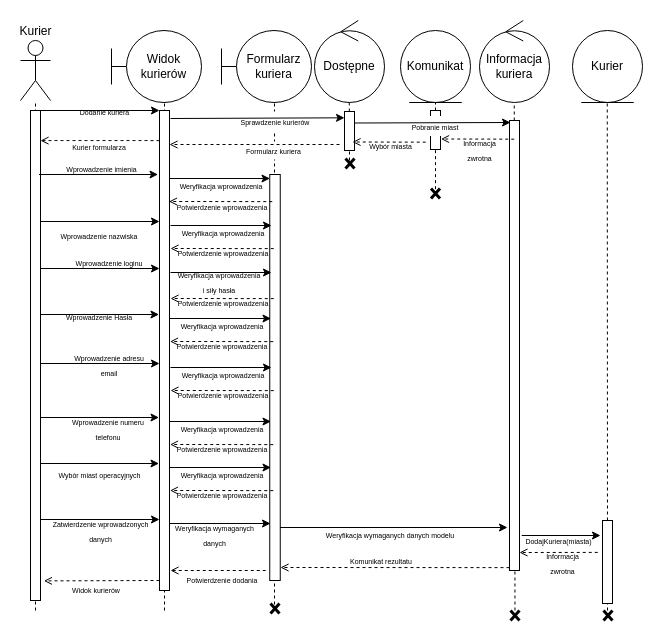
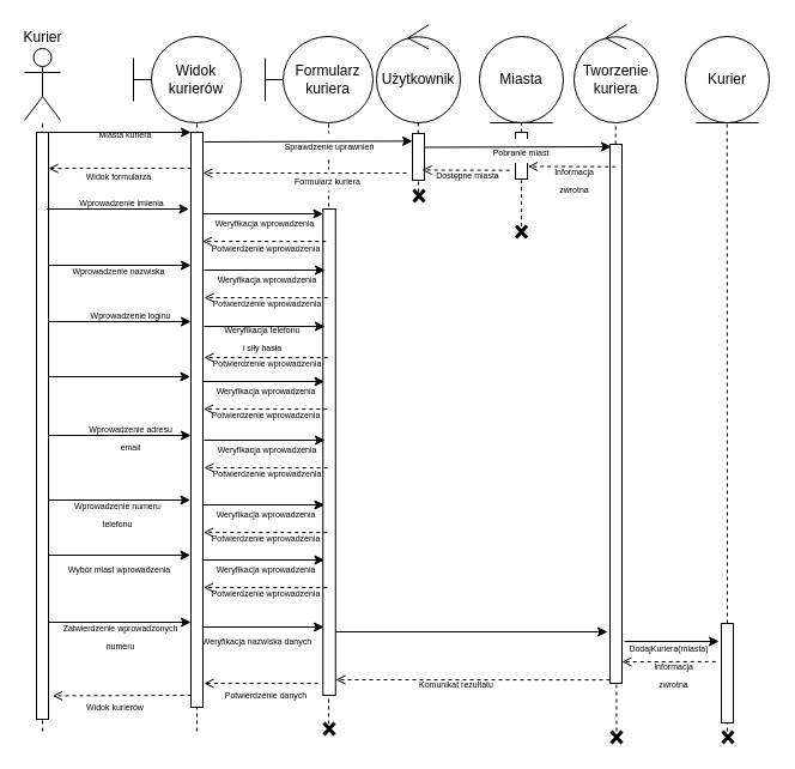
- <mxCell id="21" value="Dostępne" style="ellipse;shape=umlControl;whiteSpace=wrap;html=1;" vertex="1" parent="1"><mxGeometry x="314" y="20" width="70" height="82" as="geometry" /></mxCell>
+ <mxCell id="21" value="Użytkownik" style="ellipse;shape=umlControl;whiteSpace=wrap;html=1;" vertex="1" parent="1"><mxGeometry x="314" y="20" width="70" height="82" as="geometry" /></mxCell>
- <mxCell id="74" value="Komunikat" style="ellipse;shape=umlEntity;whiteSpace=wrap;html=1;" vertex="1" parent="1"><mxGeometry x="400" y="30" width="70" height="72" as="geometry" /></mxCell>
+ <mxCell id="74" value="Miasta" style="ellipse;shape=umlEntity;whiteSpace=wrap;html=1;" vertex="1" parent="1"><mxGeometry x="400" y="30" width="70" height="72" as="geometry" /></mxCell>
- <mxCell id="5" value="Informacja kuriera" style="ellipse;shape=umlControl;whiteSpace=wrap;html=1;" vertex="1" parent="1"><mxGeometry x="479" y="20" width="70" height="82" as="geometry" /></mxCell>
+ <mxCell id="5" value="Tworzenie kuriera" style="ellipse;shape=umlControl;whiteSpace=wrap;html=1;" vertex="1" parent="1"><mxGeometry x="479" y="20" width="70" height="82" as="geometry" /></mxCell>
- <mxCell id="19" value="&lt;font style=&quot;font-size: 7px&quot;&gt;Dodanie kuriera&lt;/font&gt;" style="text;html=1;strokeColor=none;fillColor=none;align=center;verticalAlign=middle;whiteSpace=wrap;rounded=0;" vertex="1" parent="1"><mxGeometry x="65" y="101" width="79" height="20" as="geometry" /></mxCell>
+ <mxCell id="19" value="&lt;font style=&quot;font-size: 7px&quot;&gt;Miasta kuriera&lt;/font&gt;" style="text;html=1;strokeColor=none;fillColor=none;align=center;verticalAlign=middle;whiteSpace=wrap;rounded=0;" vertex="1" parent="1"><mxGeometry x="65" y="101" width="79" height="20" as="geometry" /></mxCell>
- <mxCell id="33" value="&lt;font style=&quot;font-size: 7px&quot;&gt;Sprawdzenie kurierów&lt;/font&gt;" style="text;html=1;align=center;verticalAlign=middle;whiteSpace=wrap;rounded=0;fillColor=#ffffff;" vertex="1" parent="1"><mxGeometry x="217.5" y="111" width="114" height="20" as="geometry" /></mxCell>
+ <mxCell id="33" value="&lt;font style=&quot;font-size: 7px&quot;&gt;Sprawdzenie uprawnień&lt;/font&gt;" style="text;html=1;align=center;verticalAlign=middle;whiteSpace=wrap;rounded=0;fillColor=#ffffff;" vertex="1" parent="1"><mxGeometry x="217.5" y="111" width="114" height="20" as="geometry" /></mxCell>
- <mxCell id="81" value="&lt;span style=&quot;font-size: 7px&quot;&gt;Wybór miasta&lt;/span&gt;" style="text;html=1;align=center;verticalAlign=middle;whiteSpace=wrap;rounded=0;" vertex="1" parent="1"><mxGeometry x="351" y="136" width="79" height="18" as="geometry" /></mxCell>
+ <mxCell id="81" value="&lt;span style=&quot;font-size: 7px&quot;&gt;Dostępne miasta&lt;/span&gt;" style="text;html=1;align=center;verticalAlign=middle;whiteSpace=wrap;rounded=0;" vertex="1" parent="1"><mxGeometry x="351" y="136" width="79" height="18" as="geometry" /></mxCell>
- <mxCell id="27" value="&lt;span style=&quot;font-size: 7px&quot;&gt;Kurier formularza&lt;/span&gt;" style="text;html=1;align=center;verticalAlign=middle;whiteSpace=wrap;rounded=0;fillColor=#ffffff;" vertex="1" parent="1"><mxGeometry x="50" y="141" width="98" height="10" as="geometry" /></mxCell>
+ <mxCell id="27" value="&lt;span style=&quot;font-size: 7px&quot;&gt;Widok formularza&lt;/span&gt;" style="text;html=1;align=center;verticalAlign=middle;whiteSpace=wrap;rounded=0;fillColor=#ffffff;" vertex="1" parent="1"><mxGeometry x="50" y="141" width="98" height="10" as="geometry" /></mxCell>
- <mxCell id="42" value="&lt;font style=&quot;font-size: 7px&quot;&gt;Wprowadzenie nazwiska&lt;/font&gt;" style="text;html=1;strokeColor=none;fillColor=none;align=center;verticalAlign=middle;whiteSpace=wrap;rounded=0;" vertex="1" parent="1"><mxGeometry x="58" y="225" width="82" height="20" as="geometry" /></mxCell>
+ <mxCell id="42" value="&lt;font style=&quot;font-size: 7px&quot;&gt;Wprowadzenie nazwiska&lt;/font&gt;" style="text;html=1;strokeColor=none;fillColor=none;align=center;verticalAlign=middle;whiteSpace=wrap;rounded=0;" vertex="1" parent="1"><mxGeometry x="58" y="215" width="82" height="20" as="geometry" /></mxCell>
- <mxCell id="46" value="&lt;span style=&quot;font-size: 7px&quot;&gt;Weryfikacja wprowadzenia &lt;br&gt;i siły hasła&lt;/span&gt;" style="text;html=1;strokeColor=none;fillColor=none;align=center;verticalAlign=middle;whiteSpace=wrap;rounded=0;" vertex="1" parent="1"><mxGeometry x="161.75" y="271" width="114" height="20" as="geometry" /></mxCell>
+ <mxCell id="46" value="&lt;span style=&quot;font-size: 7px&quot;&gt;Weryfikacja telefonu &lt;br&gt;i siły hasła&lt;/span&gt;" style="text;html=1;strokeColor=none;fillColor=none;align=center;verticalAlign=middle;whiteSpace=wrap;rounded=0;" vertex="1" parent="1"><mxGeometry x="161.75" y="271" width="114" height="20" as="geometry" /></mxCell>
- <mxCell id="54" value="&lt;font style=&quot;font-size: 7px&quot;&gt;Wprowadzenie Hasła&lt;/font&gt;" style="text;html=1;strokeColor=none;fillColor=none;align=center;verticalAlign=middle;whiteSpace=wrap;rounded=0;" vertex="1" parent="1"><mxGeometry x="57.5" y="306" width="82" height="20" as="geometry" /></mxCell>
- <mxCell id="66" value="&lt;font style=&quot;font-size: 7px&quot;&gt;Wprowadzenie numeru telefonu&lt;/font&gt;" style="text;html=1;strokeColor=none;fillColor=none;align=center;verticalAlign=middle;whiteSpace=wrap;rounded=0;" vertex="1" parent="1"><mxGeometry x="67" y="418" width="82" height="20" as="geometry" /></mxCell>
+ <mxCell id="66" value="&lt;font style=&quot;font-size: 7px&quot;&gt;Wprowadzenie numeru telefonu&lt;/font&gt;" style="text;html=1;strokeColor=none;fillColor=none;align=center;verticalAlign=middle;whiteSpace=wrap;rounded=0;" vertex="1" parent="1"><mxGeometry x="57" y="418" width="82" height="20" as="geometry" /></mxCell>
- <mxCell id="72" value="&lt;font style=&quot;font-size: 7px&quot;&gt;Wybór miast operacyjnych&lt;/font&gt;" style="text;html=1;strokeColor=none;fillColor=none;align=center;verticalAlign=middle;whiteSpace=wrap;rounded=0;" vertex="1" parent="1"><mxGeometry x="50" y="464" width="99" height="20" as="geometry" /></mxCell>
+ <mxCell id="72" value="&lt;font style=&quot;font-size: 7px&quot;&gt;Wybór miast wprowadzenia&lt;/font&gt;" style="text;html=1;strokeColor=none;fillColor=none;align=center;verticalAlign=middle;whiteSpace=wrap;rounded=0;" vertex="1" parent="1"><mxGeometry x="50" y="464" width="99" height="20" as="geometry" /></mxCell>
- <mxCell id="86" value="&lt;font style=&quot;font-size: 7px&quot;&gt;Zatwierdzenie wprowadzonych danych&lt;/font&gt;" style="text;html=1;strokeColor=none;fillColor=none;align=center;verticalAlign=middle;whiteSpace=wrap;rounded=0;" vertex="1" parent="1"><mxGeometry x="50.5" y="520" width="99" height="20" as="geometry" /></mxCell>
+ <mxCell id="86" value="&lt;font style=&quot;font-size: 7px&quot;&gt;Zatwierdzenie wprowadzonych numeru&lt;/font&gt;" style="text;html=1;strokeColor=none;fillColor=none;align=center;verticalAlign=middle;whiteSpace=wrap;rounded=0;" vertex="1" parent="1"><mxGeometry x="50.5" y="520" width="99" height="20" as="geometry" /></mxCell>
- <mxCell id="88" value="&lt;font style=&quot;font-size: 7px&quot;&gt;Weryfikacja wymaganych danych&lt;/font&gt;" style="text;html=1;strokeColor=none;fillColor=none;align=center;verticalAlign=middle;whiteSpace=wrap;rounded=0;" vertex="1" parent="1"><mxGeometry x="165.25" y="524" width="99" height="20" as="geometry" /></mxCell>
+ <mxCell id="88" value="&lt;font style=&quot;font-size: 7px&quot;&gt;Weryfikacja nazwiska danych&lt;/font&gt;" style="text;html=1;strokeColor=none;fillColor=none;align=center;verticalAlign=middle;whiteSpace=wrap;rounded=0;" vertex="1" parent="1"><mxGeometry x="165.25" y="524" width="99" height="20" as="geometry" /></mxCell>
- <mxCell id="90" value="&lt;font style=&quot;font-size: 7px&quot;&gt;Weryfikacja wymaganych danych modelu&lt;/font&gt;" style="text;html=1;strokeColor=none;fillColor=none;align=center;verticalAlign=middle;whiteSpace=wrap;rounded=0;" vertex="1" parent="1"><mxGeometry x="323.38" y="524" width="134.25" height="20" as="geometry" /></mxCell>
- <mxCell id="95" value="&lt;span style=&quot;font-size: 7px&quot;&gt;Komunikat rezultatu&lt;/span&gt;" style="text;html=1;align=center;verticalAlign=middle;whiteSpace=wrap;rounded=0;fillColor=#ffffff;" vertex="1" parent="1"><mxGeometry x="323.38" y="550" width="115.75" height="20" as="geometry" /></mxCell>
+ <mxCell id="95" value="&lt;span style=&quot;font-size: 7px&quot;&gt;Komunikat rezultatu&lt;/span&gt;" style="text;html=1;align=center;verticalAlign=middle;whiteSpace=wrap;rounded=0;fillColor=#ffffff;" vertex="1" parent="1"><mxGeometry x="323.38" y="560" width="115.75" height="20" as="geometry" /></mxCell>
- <mxCell id="100" value="&lt;span style=&quot;font-size: 7px&quot;&gt;Potwierdzenie dodania&lt;br&gt;&lt;/span&gt;" style="text;html=1;align=center;verticalAlign=middle;whiteSpace=wrap;rounded=0;" vertex="1" parent="1"><mxGeometry x="183.75" y="570" width="76.25" height="18" as="geometry" /></mxCell>
+ <mxCell id="100" value="&lt;span style=&quot;font-size: 7px&quot;&gt;Potwierdzenie danych&lt;br&gt;&lt;/span&gt;" style="text;html=1;align=center;verticalAlign=middle;whiteSpace=wrap;rounded=0;" vertex="1" parent="1"><mxGeometry x="183.75" y="570" width="76.25" height="18" as="geometry" /></mxCell>
